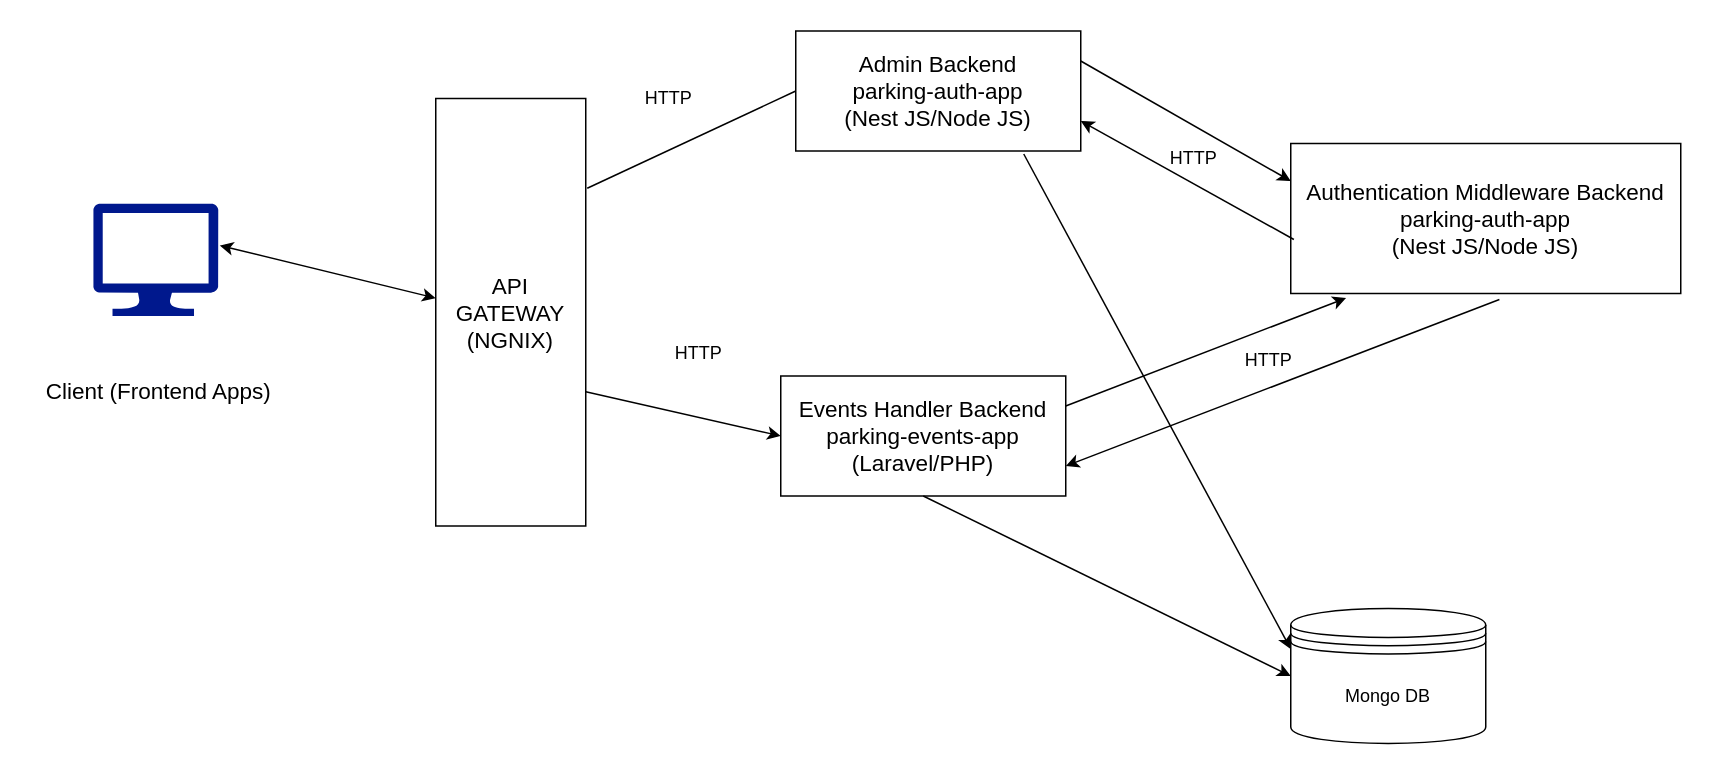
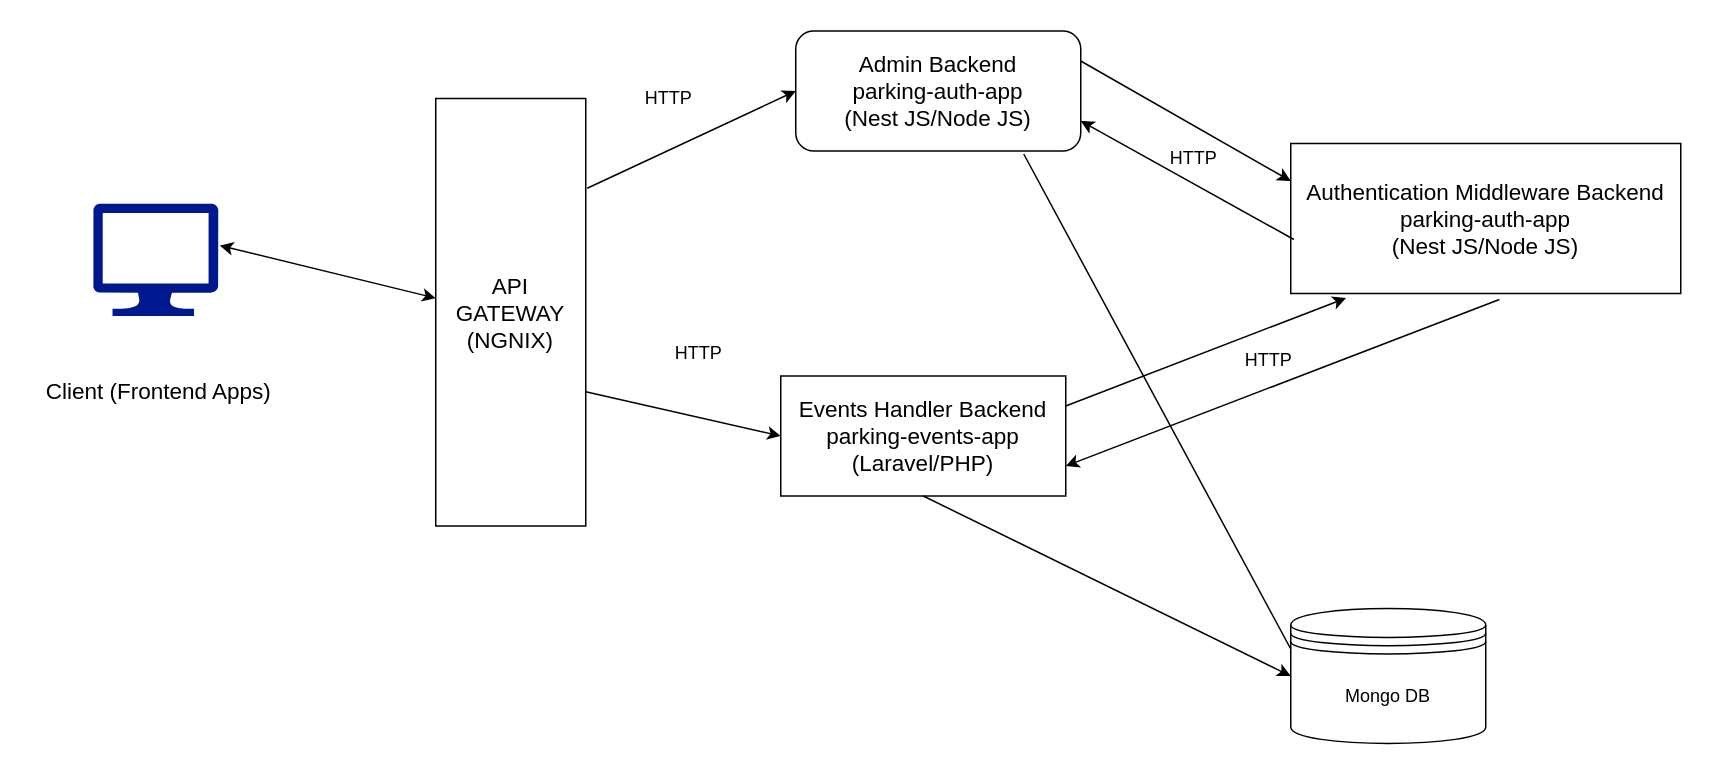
- <mxCell id="4" value="&lt;font style=&quot;font-size: 15px&quot;&gt;Admin Backend&lt;br&gt;parking-auth-app&lt;br&gt;(Nest JS/Node JS)&lt;/font&gt;" style="rounded=0;whiteSpace=wrap;html=1;" vertex="1" parent="1"><mxGeometry x="530" y="20" width="190" height="80" as="geometry" /></mxCell>
+ <mxCell id="4" value="&lt;font style=&quot;font-size: 15px&quot;&gt;Admin Backend&lt;br&gt;parking-auth-app&lt;br&gt;(Nest JS/Node JS)&lt;/font&gt;" style="whiteSpace=wrap;html=1;rounded=1;" vertex="1" parent="1"><mxGeometry x="530" y="20" width="190" height="80" as="geometry" /></mxCell>
- <mxCell id="10" value="" style="endArrow=none;html=1;exitX=1.01;exitY=0.21;exitDx=0;exitDy=0;exitPerimeter=0;entryX=0;entryY=0.5;entryDx=0;entryDy=0;" edge="1" parent="1" source="2" target="4"><mxGeometry width="50" height="50" relative="1" as="geometry"><mxPoint x="450" y="145" as="sourcePoint" /><mxPoint x="500" y="95" as="targetPoint" /></mxGeometry></mxCell>
+ <mxCell id="10" value="" style="endArrow=classic;html=1;exitX=1.01;exitY=0.21;exitDx=0;exitDy=0;exitPerimeter=0;entryX=0;entryY=0.5;entryDx=0;entryDy=0;" edge="1" parent="1" source="2" target="4"><mxGeometry width="50" height="50" relative="1" as="geometry"><mxPoint x="450" y="145" as="sourcePoint" /><mxPoint x="500" y="95" as="targetPoint" /></mxGeometry></mxCell>
- <mxCell id="19" value="" style="endArrow=classic;html=1;exitX=0.8;exitY=1.025;exitDx=0;exitDy=0;exitPerimeter=0;entryX=0;entryY=0.3;entryDx=0;entryDy=0;" edge="1" parent="1" source="4" target="8"><mxGeometry width="50" height="50" relative="1" as="geometry"><mxPoint x="750" y="385" as="sourcePoint" /><mxPoint x="800" y="335" as="targetPoint" /></mxGeometry></mxCell>
+ <mxCell id="19" value="" style="endArrow=none;html=1;exitX=0.8;exitY=1.025;exitDx=0;exitDy=0;exitPerimeter=0;entryX=0;entryY=0.3;entryDx=0;entryDy=0;" edge="1" parent="1" source="4" target="8"><mxGeometry width="50" height="50" relative="1" as="geometry"><mxPoint x="750" y="385" as="sourcePoint" /><mxPoint x="800" y="335" as="targetPoint" /></mxGeometry></mxCell>
